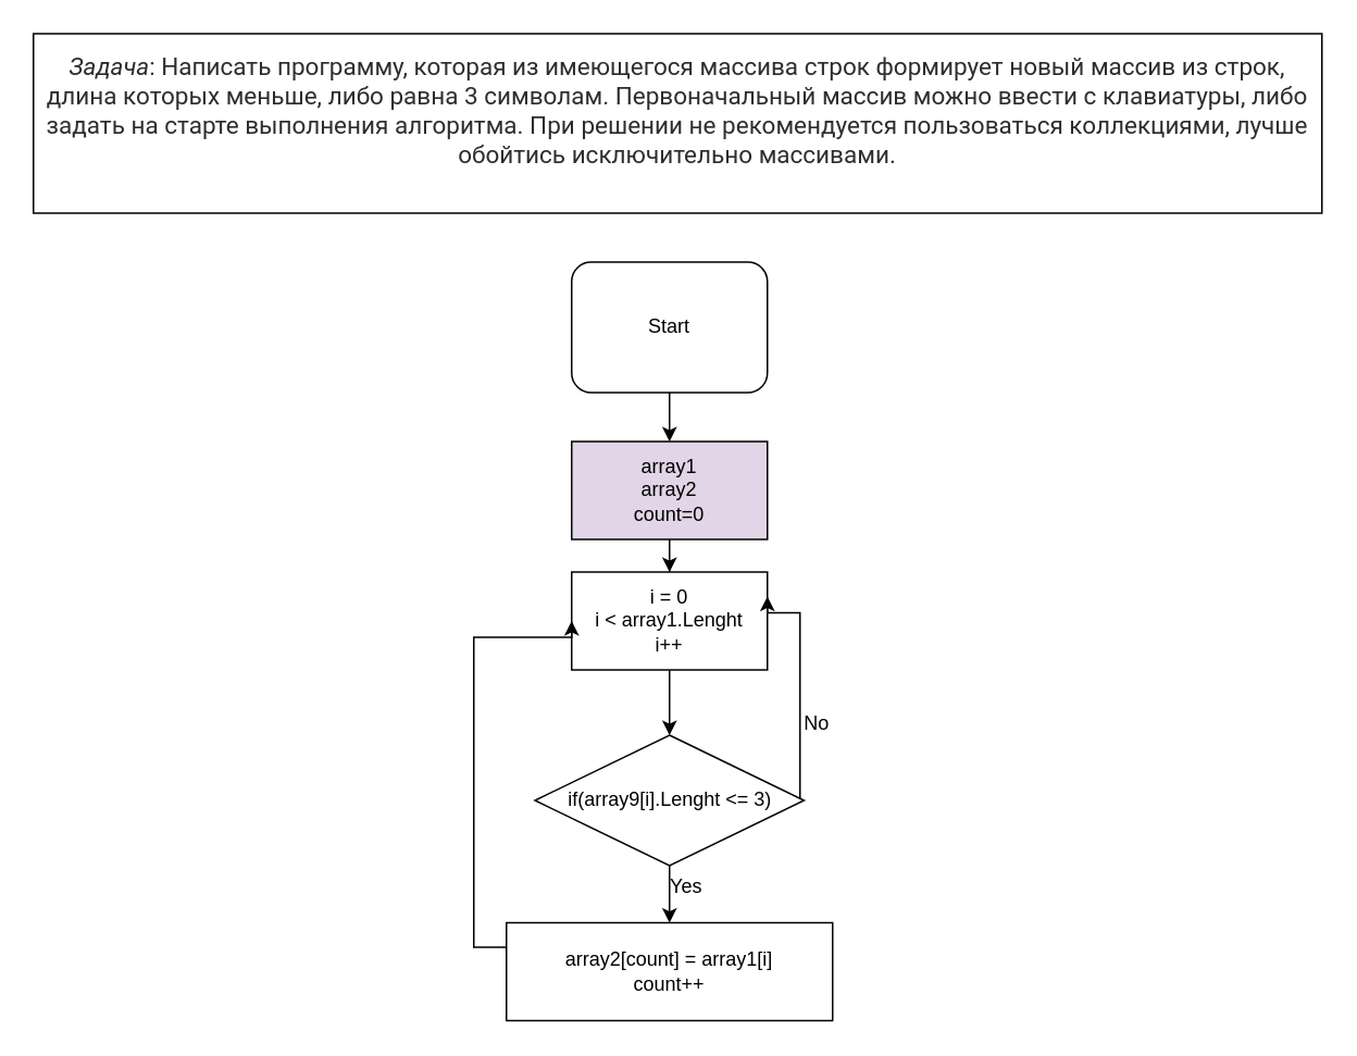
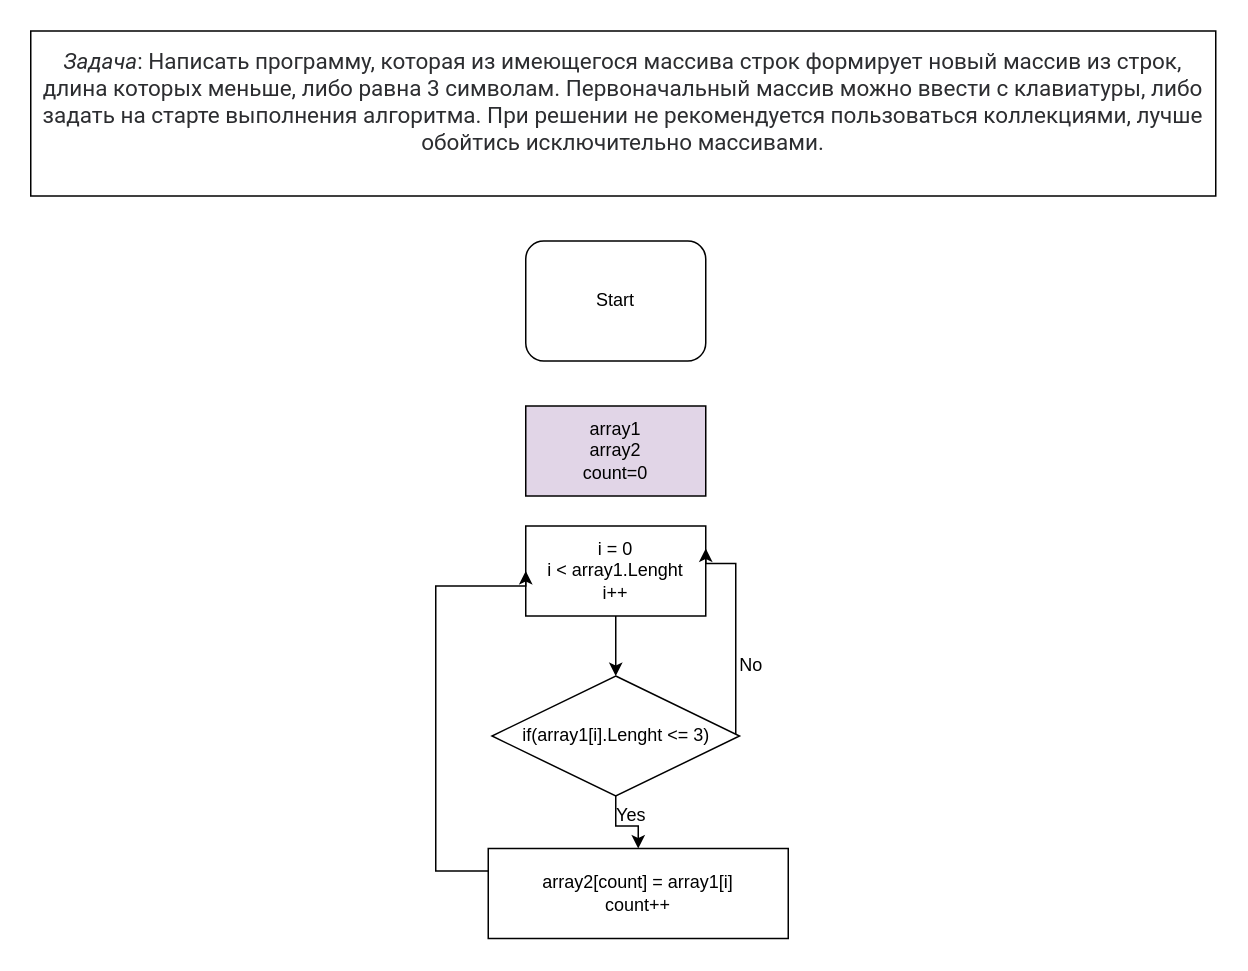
- <mxCell id="2" value="" style="edgeStyle=orthogonalEdgeStyle;rounded=0;orthogonalLoop=1;jettySize=auto;html=1;" edge="1" parent="1" source="3" target="6"><mxGeometry relative="1" as="geometry" /></mxCell>
- <mxCell id="5" value="" style="edgeStyle=orthogonalEdgeStyle;rounded=0;orthogonalLoop=1;jettySize=auto;html=1;" edge="1" parent="1" source="6" target="8"><mxGeometry relative="1" as="geometry" /></mxCell>
- <mxCell id="11" value="if(array9[i].Lenght &amp;lt;= 3)" style="rhombus;whiteSpace=wrap;html=1;" vertex="1" parent="1"><mxGeometry x="327.5" y="450" width="165" height="80" as="geometry" /></mxCell>
+ <mxCell id="11" value="if(array1[i].Lenght &amp;lt;= 3)" style="rhombus;whiteSpace=wrap;html=1;" vertex="1" parent="1"><mxGeometry x="327.5" y="450" width="165" height="80" as="geometry" /></mxCell>
- <mxCell id="13" value="array2[count] = array1[i]&lt;br&gt;count++" style="rounded=0;whiteSpace=wrap;html=1;" vertex="1" parent="1"><mxGeometry x="310" y="565" width="200" height="60" as="geometry" /></mxCell>
+ <mxCell id="13" value="array2[count] = array1[i]&lt;br&gt;count++" style="rounded=0;whiteSpace=wrap;html=1;" vertex="1" parent="1"><mxGeometry x="325" y="565" width="200" height="60" as="geometry" /></mxCell>
